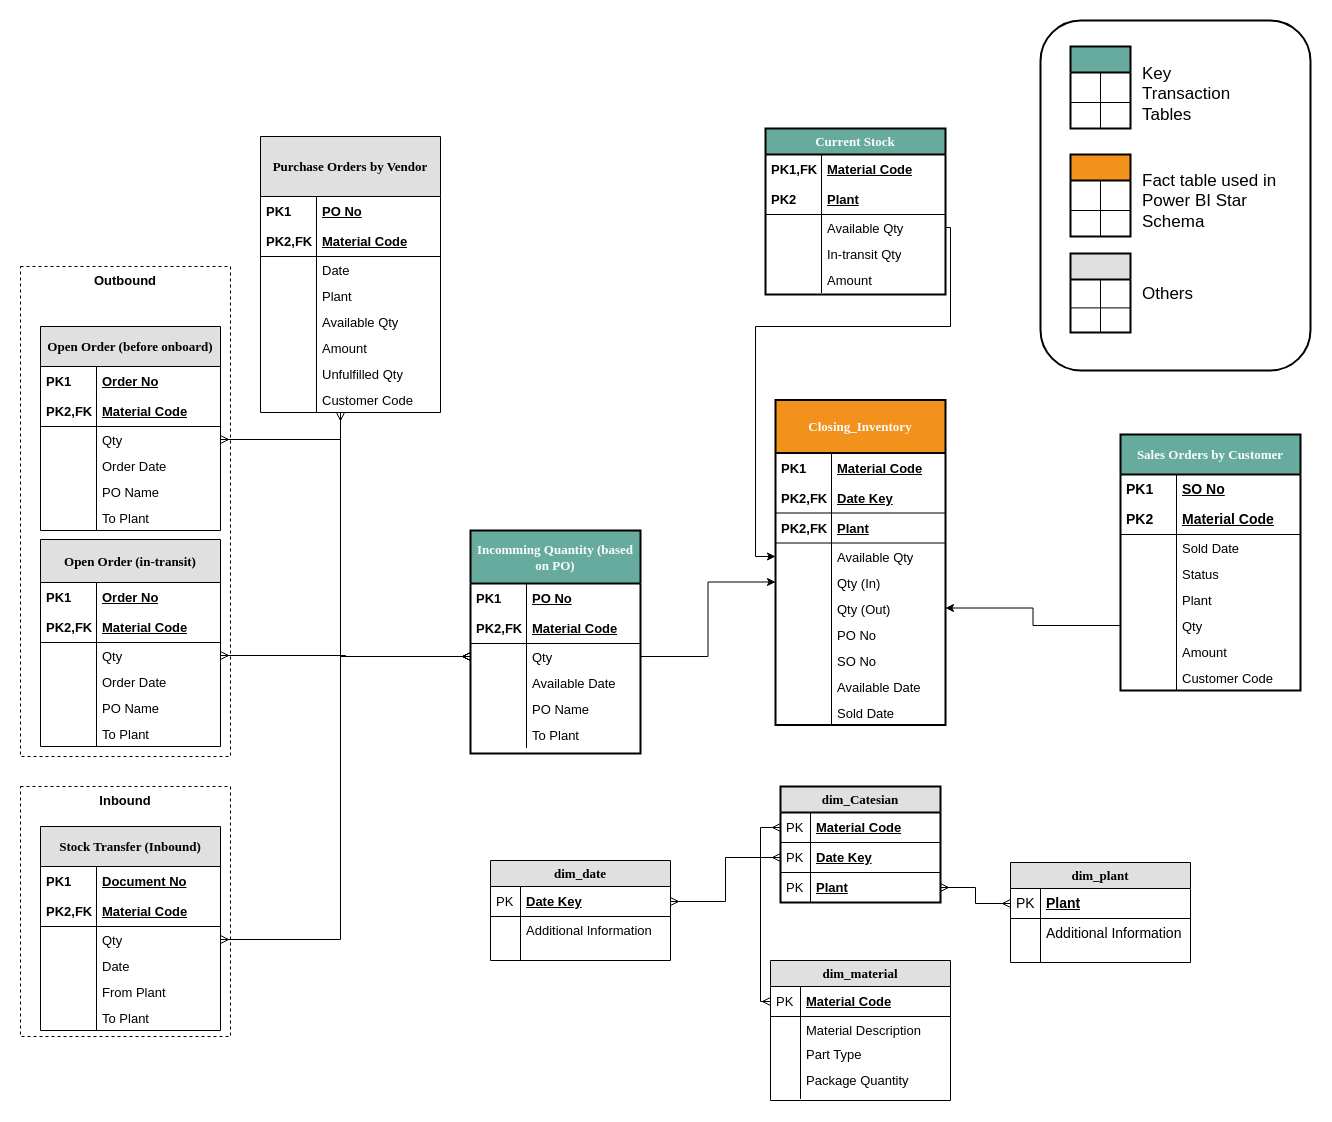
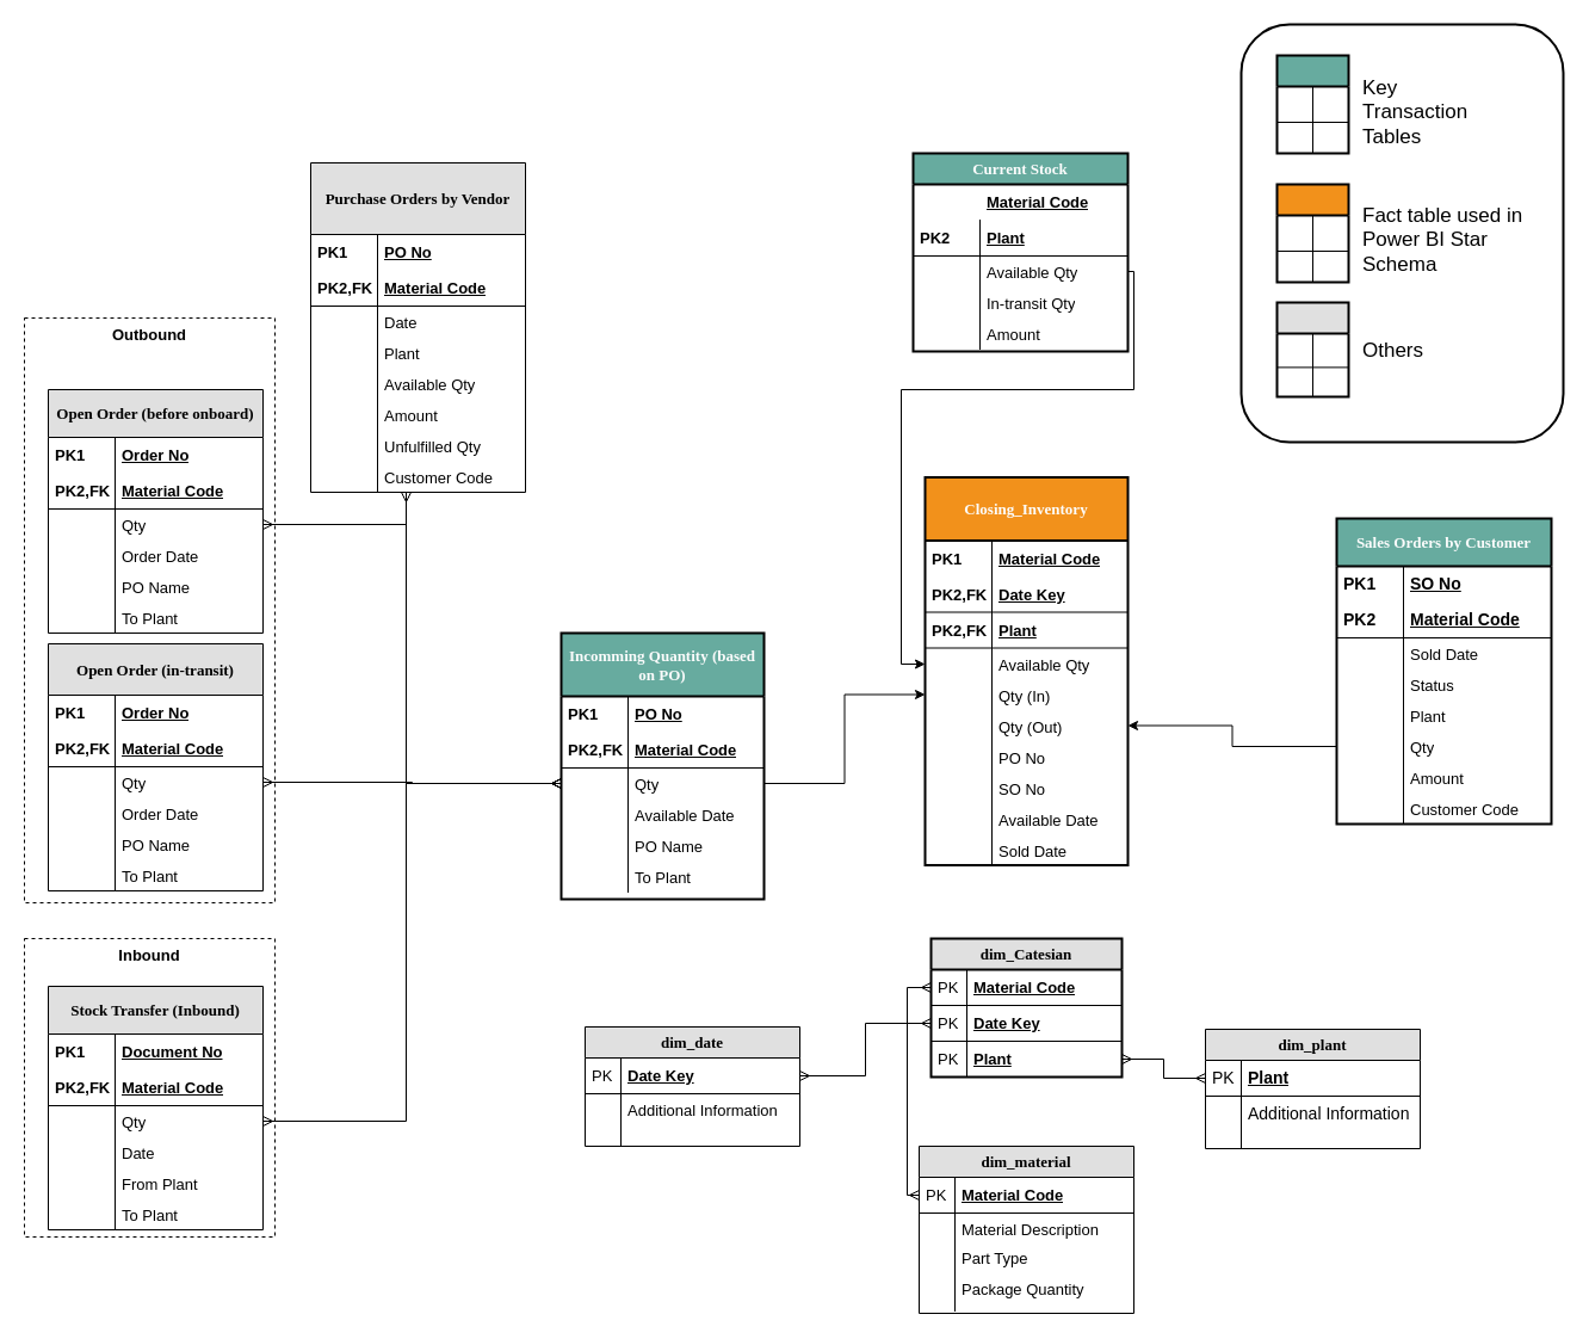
- <mxCell id="51" value="PK1,FK" style="shape=partialRectangle;fontStyle=1;top=0;left=0;bottom=0;html=1;fillColor=none;align=left;verticalAlign=middle;spacingLeft=4;spacingRight=4;whiteSpace=wrap;overflow=hidden;rotatable=0;points=[];portConstraint=eastwest;part=1;fontSize=13;" parent="50" vertex="1" connectable="0"><mxGeometry width="56" height="30" as="geometry" /></mxCell>
